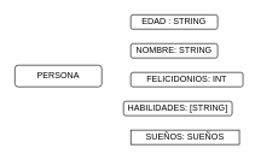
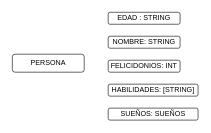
- <mxCell id="5" value="FELICIDONIOS: INT" style="rounded=1;whiteSpace=wrap;html=1;" vertex="1" parent="1"><mxGeometry x="180" y="100" width="155" height="20" as="geometry" /></mxCell>
+ <mxCell id="5" value="FELICIDONIOS: INT" style="rounded=1;whiteSpace=wrap;html=1;" vertex="1" parent="1"><mxGeometry x="180" y="100" width="120" height="20" as="geometry" /></mxCell>
- <mxCell id="6" value="HABILIDADES: [STRING]" style="rounded=1;whiteSpace=wrap;html=1;" vertex="1" parent="1"><mxGeometry x="170" y="140" width="150" height="20" as="geometry" /></mxCell>
+ <mxCell id="6" value="HABILIDADES: [STRING]" style="rounded=1;whiteSpace=wrap;html=1;" vertex="1" parent="1"><mxGeometry x="180" y="140" width="150" height="20" as="geometry" /></mxCell>
- <mxCell id="7" value="SUEÑOS: SUEÑOS" style="whiteSpace=wrap;html=1;rounded=0;" vertex="1" parent="1"><mxGeometry x="180" y="180" width="150" height="20" as="geometry" /></mxCell>
+ <mxCell id="7" value="SUEÑOS: SUEÑOS" style="rounded=1;whiteSpace=wrap;html=1;" vertex="1" parent="1"><mxGeometry x="180" y="180" width="150" height="20" as="geometry" /></mxCell>
